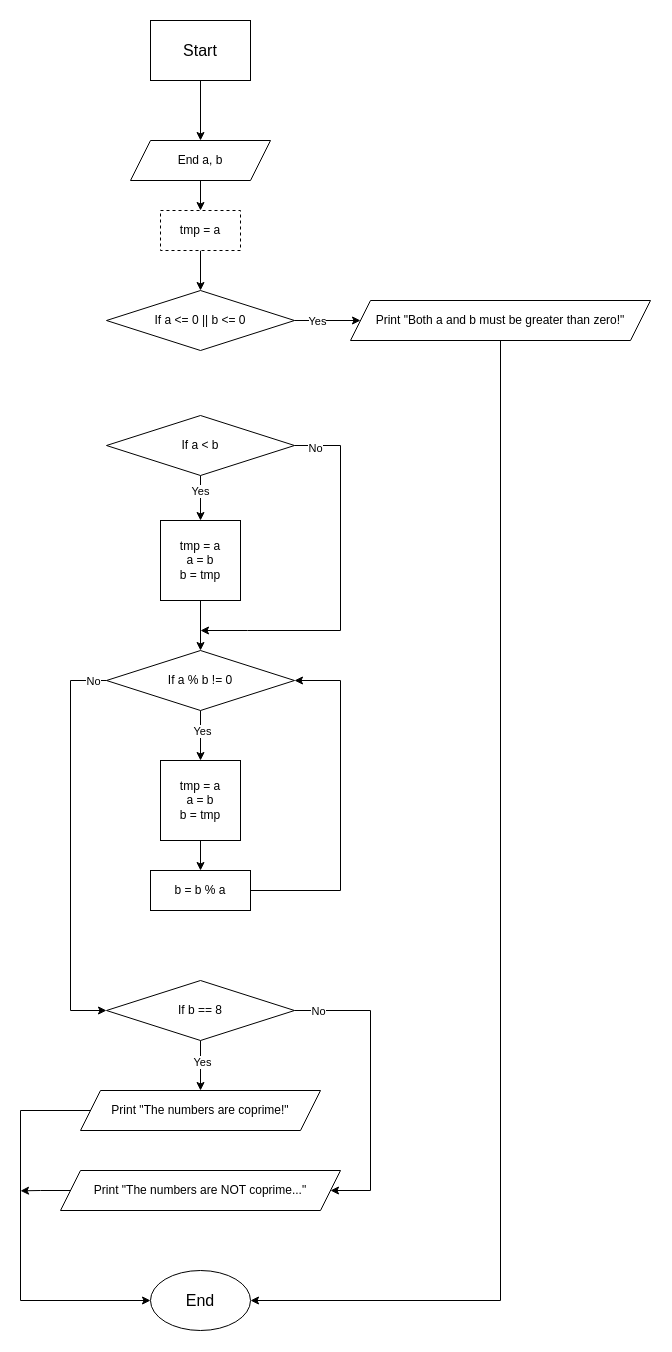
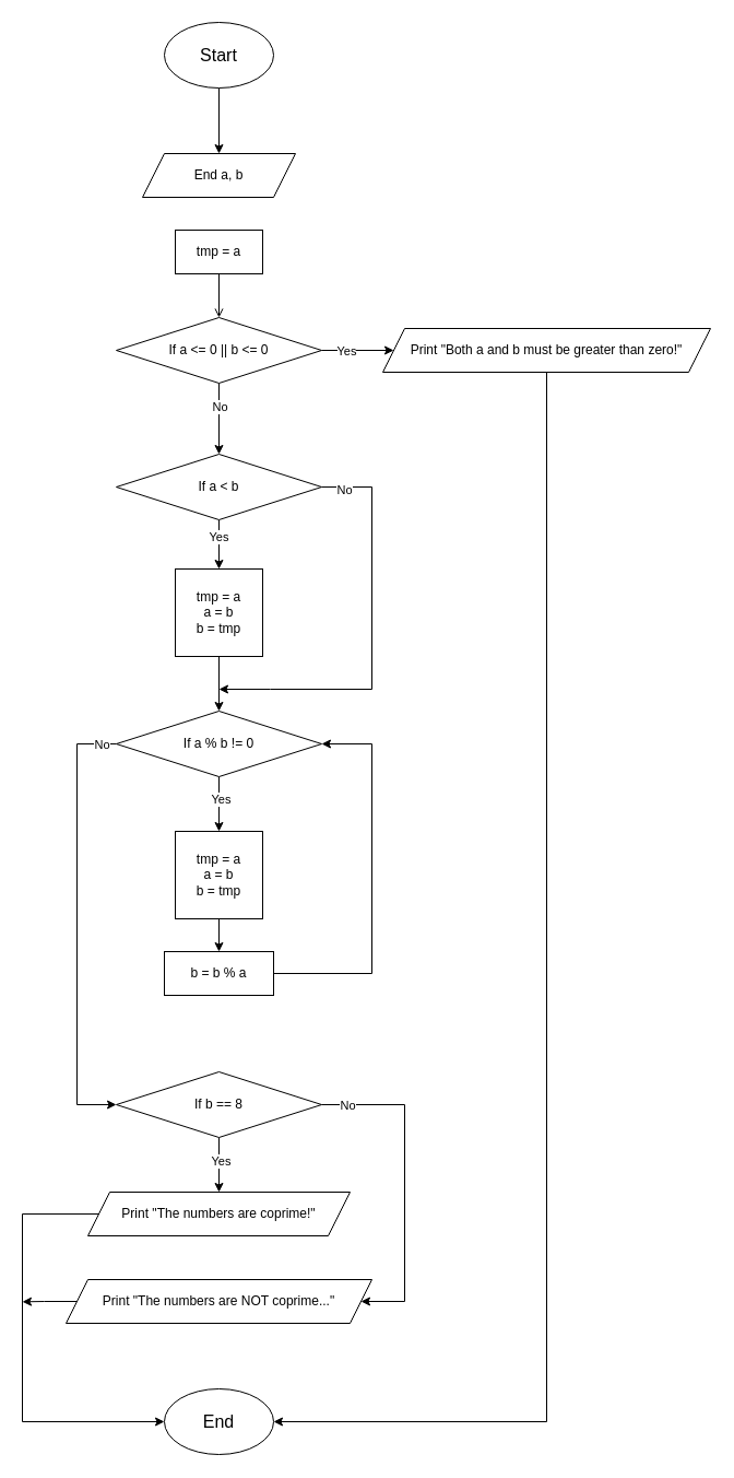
- <mxCell id="3" value="Start" style="whiteSpace=wrap;html=1;fontSize=16;rounded=0;" vertex="1" parent="1"><mxGeometry x="150" y="20" width="100" height="60" as="geometry" /></mxCell>
+ <mxCell id="3" value="Start" style="ellipse;whiteSpace=wrap;html=1;fontSize=16;" vertex="1" parent="1"><mxGeometry x="150" y="20" width="100" height="60" as="geometry" /></mxCell>
- <mxCell id="5" value="" style="edgeStyle=orthogonalEdgeStyle;rounded=0;orthogonalLoop=1;jettySize=auto;html=1;" edge="1" parent="1" source="6" target="8"><mxGeometry relative="1" as="geometry" /></mxCell>
- <mxCell id="8" value="tmp = a" style="rounded=0;whiteSpace=wrap;html=1;dashed=1;" vertex="1" parent="1"><mxGeometry x="160" y="210" width="80" height="40" as="geometry" /></mxCell>
+ <mxCell id="8" value="tmp = a" style="rounded=0;whiteSpace=wrap;html=1;" vertex="1" parent="1"><mxGeometry x="160" y="210" width="80" height="40" as="geometry" /></mxCell>
- <mxCell id="7" value="" style="edgeStyle=orthogonalEdgeStyle;rounded=0;orthogonalLoop=1;jettySize=auto;html=1;" edge="1" parent="1" source="8" target="13"><mxGeometry relative="1" as="geometry" /></mxCell>
+ <mxCell id="7" value="" style="edgeStyle=orthogonalEdgeStyle;rounded=0;orthogonalLoop=1;jettySize=auto;html=1;endArrow=open;" edge="1" parent="1" source="8" target="13"><mxGeometry relative="1" as="geometry" /></mxCell>
+ <mxCell id="11" value="" style="edgeStyle=orthogonalEdgeStyle;rounded=0;orthogonalLoop=1;jettySize=auto;html=1;" edge="1" parent="1" source="13" target="20"><mxGeometry relative="1" as="geometry" /></mxCell>
+ <mxCell id="12" value="No" style="edgeLabel;html=1;align=center;verticalAlign=middle;resizable=0;points=[];" vertex="1" connectable="0" parent="11"><mxGeometry x="-0.349" relative="1" as="geometry"><mxPoint as="offset" /></mxGeometry></mxCell>
